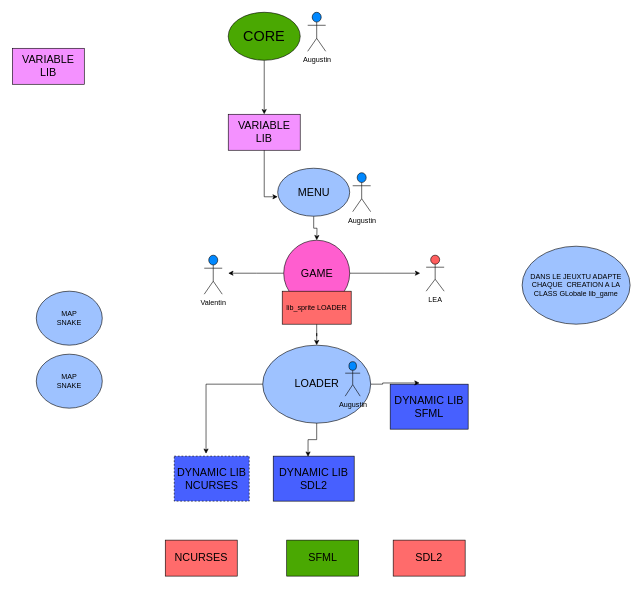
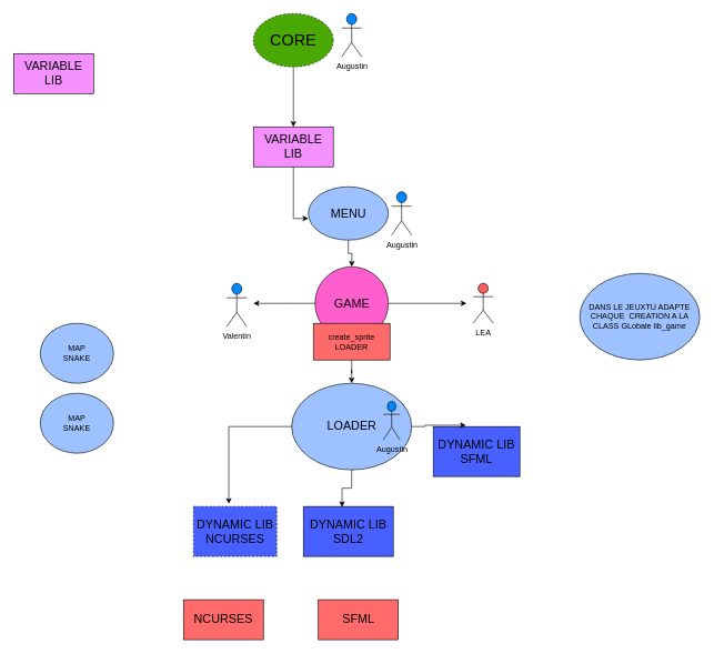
- <mxCell id="6" value="&lt;font style=&quot;font-size: 24px;&quot;&gt;CORE&lt;/font&gt;" style="ellipse;whiteSpace=wrap;html=1;fillColor=#4AA802;" vertex="1" parent="1"><mxGeometry x="380" y="20" width="120" height="80" as="geometry" /></mxCell>
+ <mxCell id="6" value="&lt;font style=&quot;font-size: 24px;&quot;&gt;CORE&lt;/font&gt;" style="ellipse;whiteSpace=wrap;html=1;fillColor=#4AA802;dashed=1;" vertex="1" parent="1"><mxGeometry x="380" y="20" width="120" height="80" as="geometry" /></mxCell>
- <mxCell id="20" value="lib_sprite LOADER" style="rounded=0;whiteSpace=wrap;html=1;fillColor=#FF6B6B;" vertex="1" parent="1"><mxGeometry x="470" y="485" width="115" height="55" as="geometry" /></mxCell>
+ <mxCell id="20" value="create_sprite LOADER" style="rounded=0;whiteSpace=wrap;html=1;fillColor=#FF6B6B;" vertex="1" parent="1"><mxGeometry x="470" y="485" width="115" height="55" as="geometry" /></mxCell>
- <mxCell id="3" value="&lt;div&gt;&lt;font style=&quot;font-size: 18px;&quot;&gt;SFML&lt;/font&gt;&lt;/div&gt;" style="rounded=0;whiteSpace=wrap;html=1;fillColor=#4aa802;" vertex="1" parent="1"><mxGeometry x="477.5" y="900" width="120" height="60" as="geometry" /></mxCell>
+ <mxCell id="3" value="&lt;div&gt;&lt;font style=&quot;font-size: 18px;&quot;&gt;SFML&lt;/font&gt;&lt;/div&gt;" style="rounded=0;whiteSpace=wrap;html=1;fillColor=#FF6B6B;" vertex="1" parent="1"><mxGeometry x="477.5" y="900" width="120" height="60" as="geometry" /></mxCell>
- <mxCell id="4" value="&lt;font style=&quot;font-size: 18px;&quot;&gt;SDL2&lt;/font&gt;" style="rounded=0;whiteSpace=wrap;html=1;fillColor=#FF6B6B;" vertex="1" parent="1"><mxGeometry x="655" y="900" width="120" height="60" as="geometry" /></mxCell>
